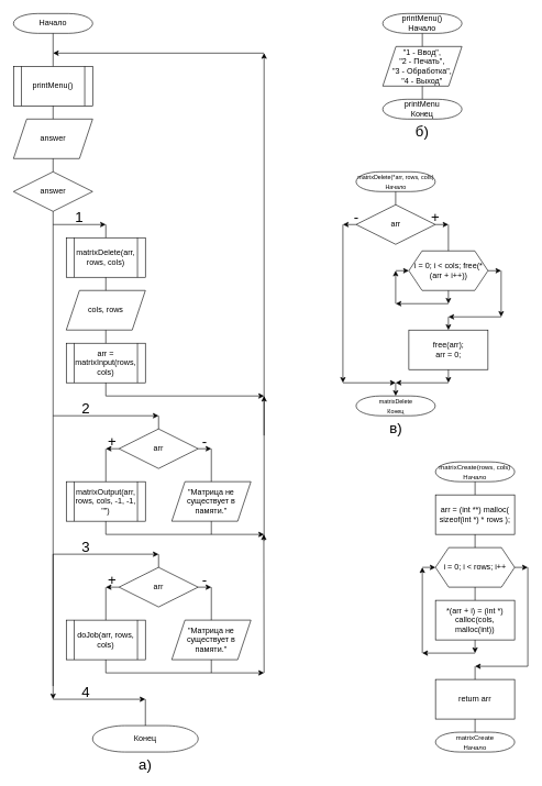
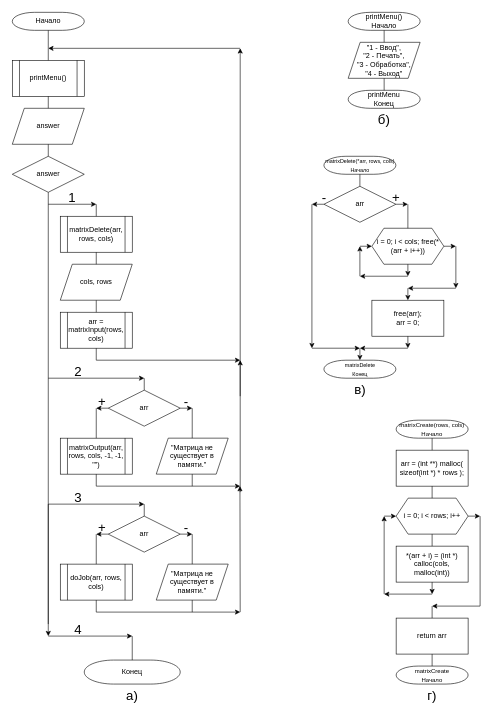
+ <mxCell id="102" value="&lt;span style=&quot;font-size: 22px&quot;&gt;г)&lt;/span&gt;" style="text;html=1;strokeColor=none;fillColor=none;align=center;verticalAlign=middle;whiteSpace=wrap;rounded=0;" parent="1" vertex="1"><mxGeometry x="700" y="1150" width="40" height="20" as="geometry" /></mxCell>
